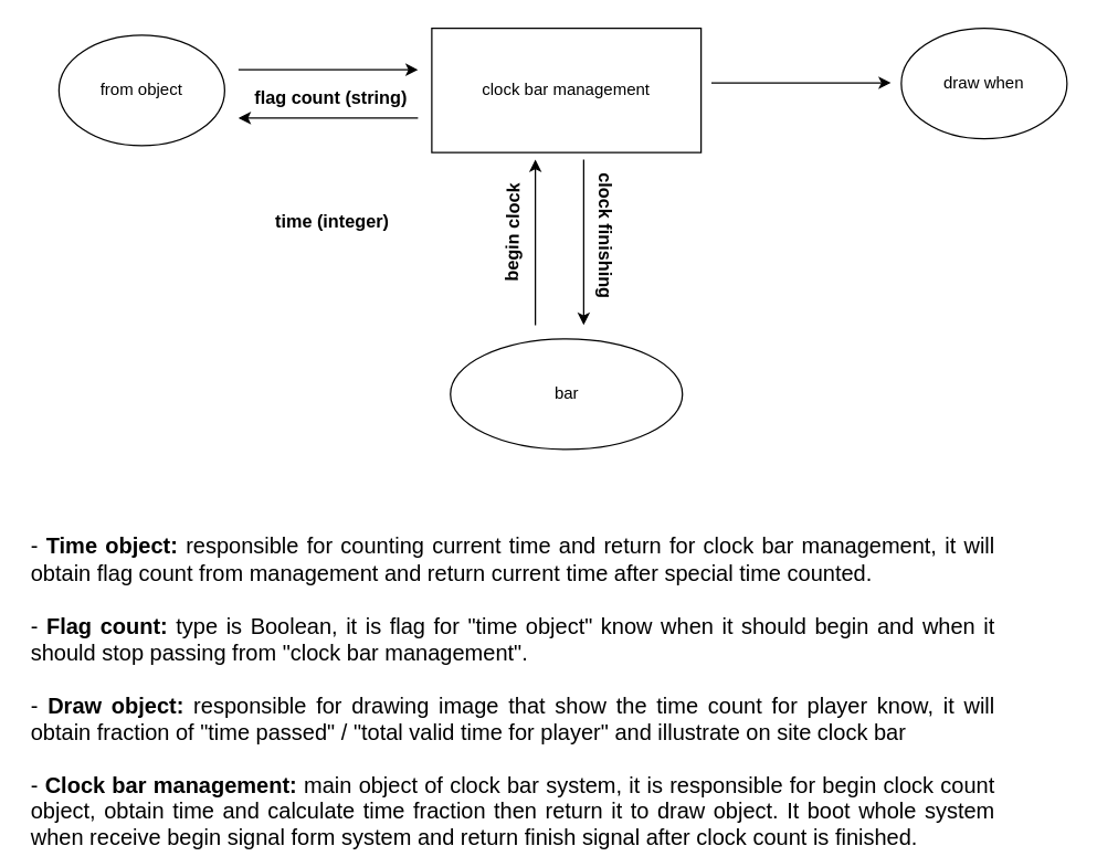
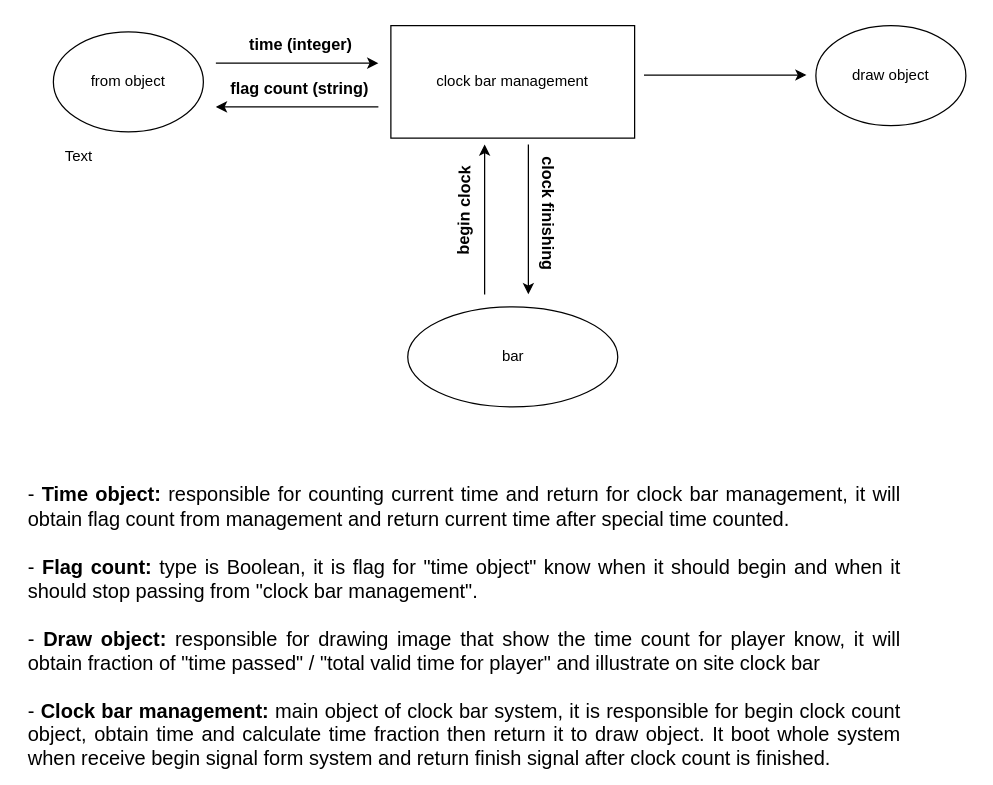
- <mxCell id="4" value="draw when&lt;br&gt;" style="ellipse;whiteSpace=wrap;html=1;" vertex="1" parent="1"><mxGeometry x="652" y="20" width="120" height="80" as="geometry" /></mxCell>
+ <mxCell id="4" value="draw object&lt;br&gt;" style="ellipse;whiteSpace=wrap;html=1;" vertex="1" parent="1"><mxGeometry x="652" y="20" width="120" height="80" as="geometry" /></mxCell>
+ <mxCell id="3" value="Text" style="text;html=1;resizable=0;autosize=1;align=center;verticalAlign=middle;points=[];fillColor=none;strokeColor=none;rounded=0;" vertex="1" parent="1"><mxGeometry x="42" y="115" width="40" height="20" as="geometry" /></mxCell>
- <mxCell id="9" value="time (integer)" style="text;html=1;resizable=0;points=[];autosize=1;align=left;verticalAlign=top;spacingTop=-4;fontStyle=1;fontSize=13;" vertex="1" parent="1"><mxGeometry x="197" y="150" width="90" height="20" as="geometry" /></mxCell>
+ <mxCell id="9" value="time (integer)" style="text;html=1;resizable=0;points=[];autosize=1;align=left;verticalAlign=top;spacingTop=-4;fontStyle=1;fontSize=13;" vertex="1" parent="1"><mxGeometry x="197" y="25" width="90" height="20" as="geometry" /></mxCell>
